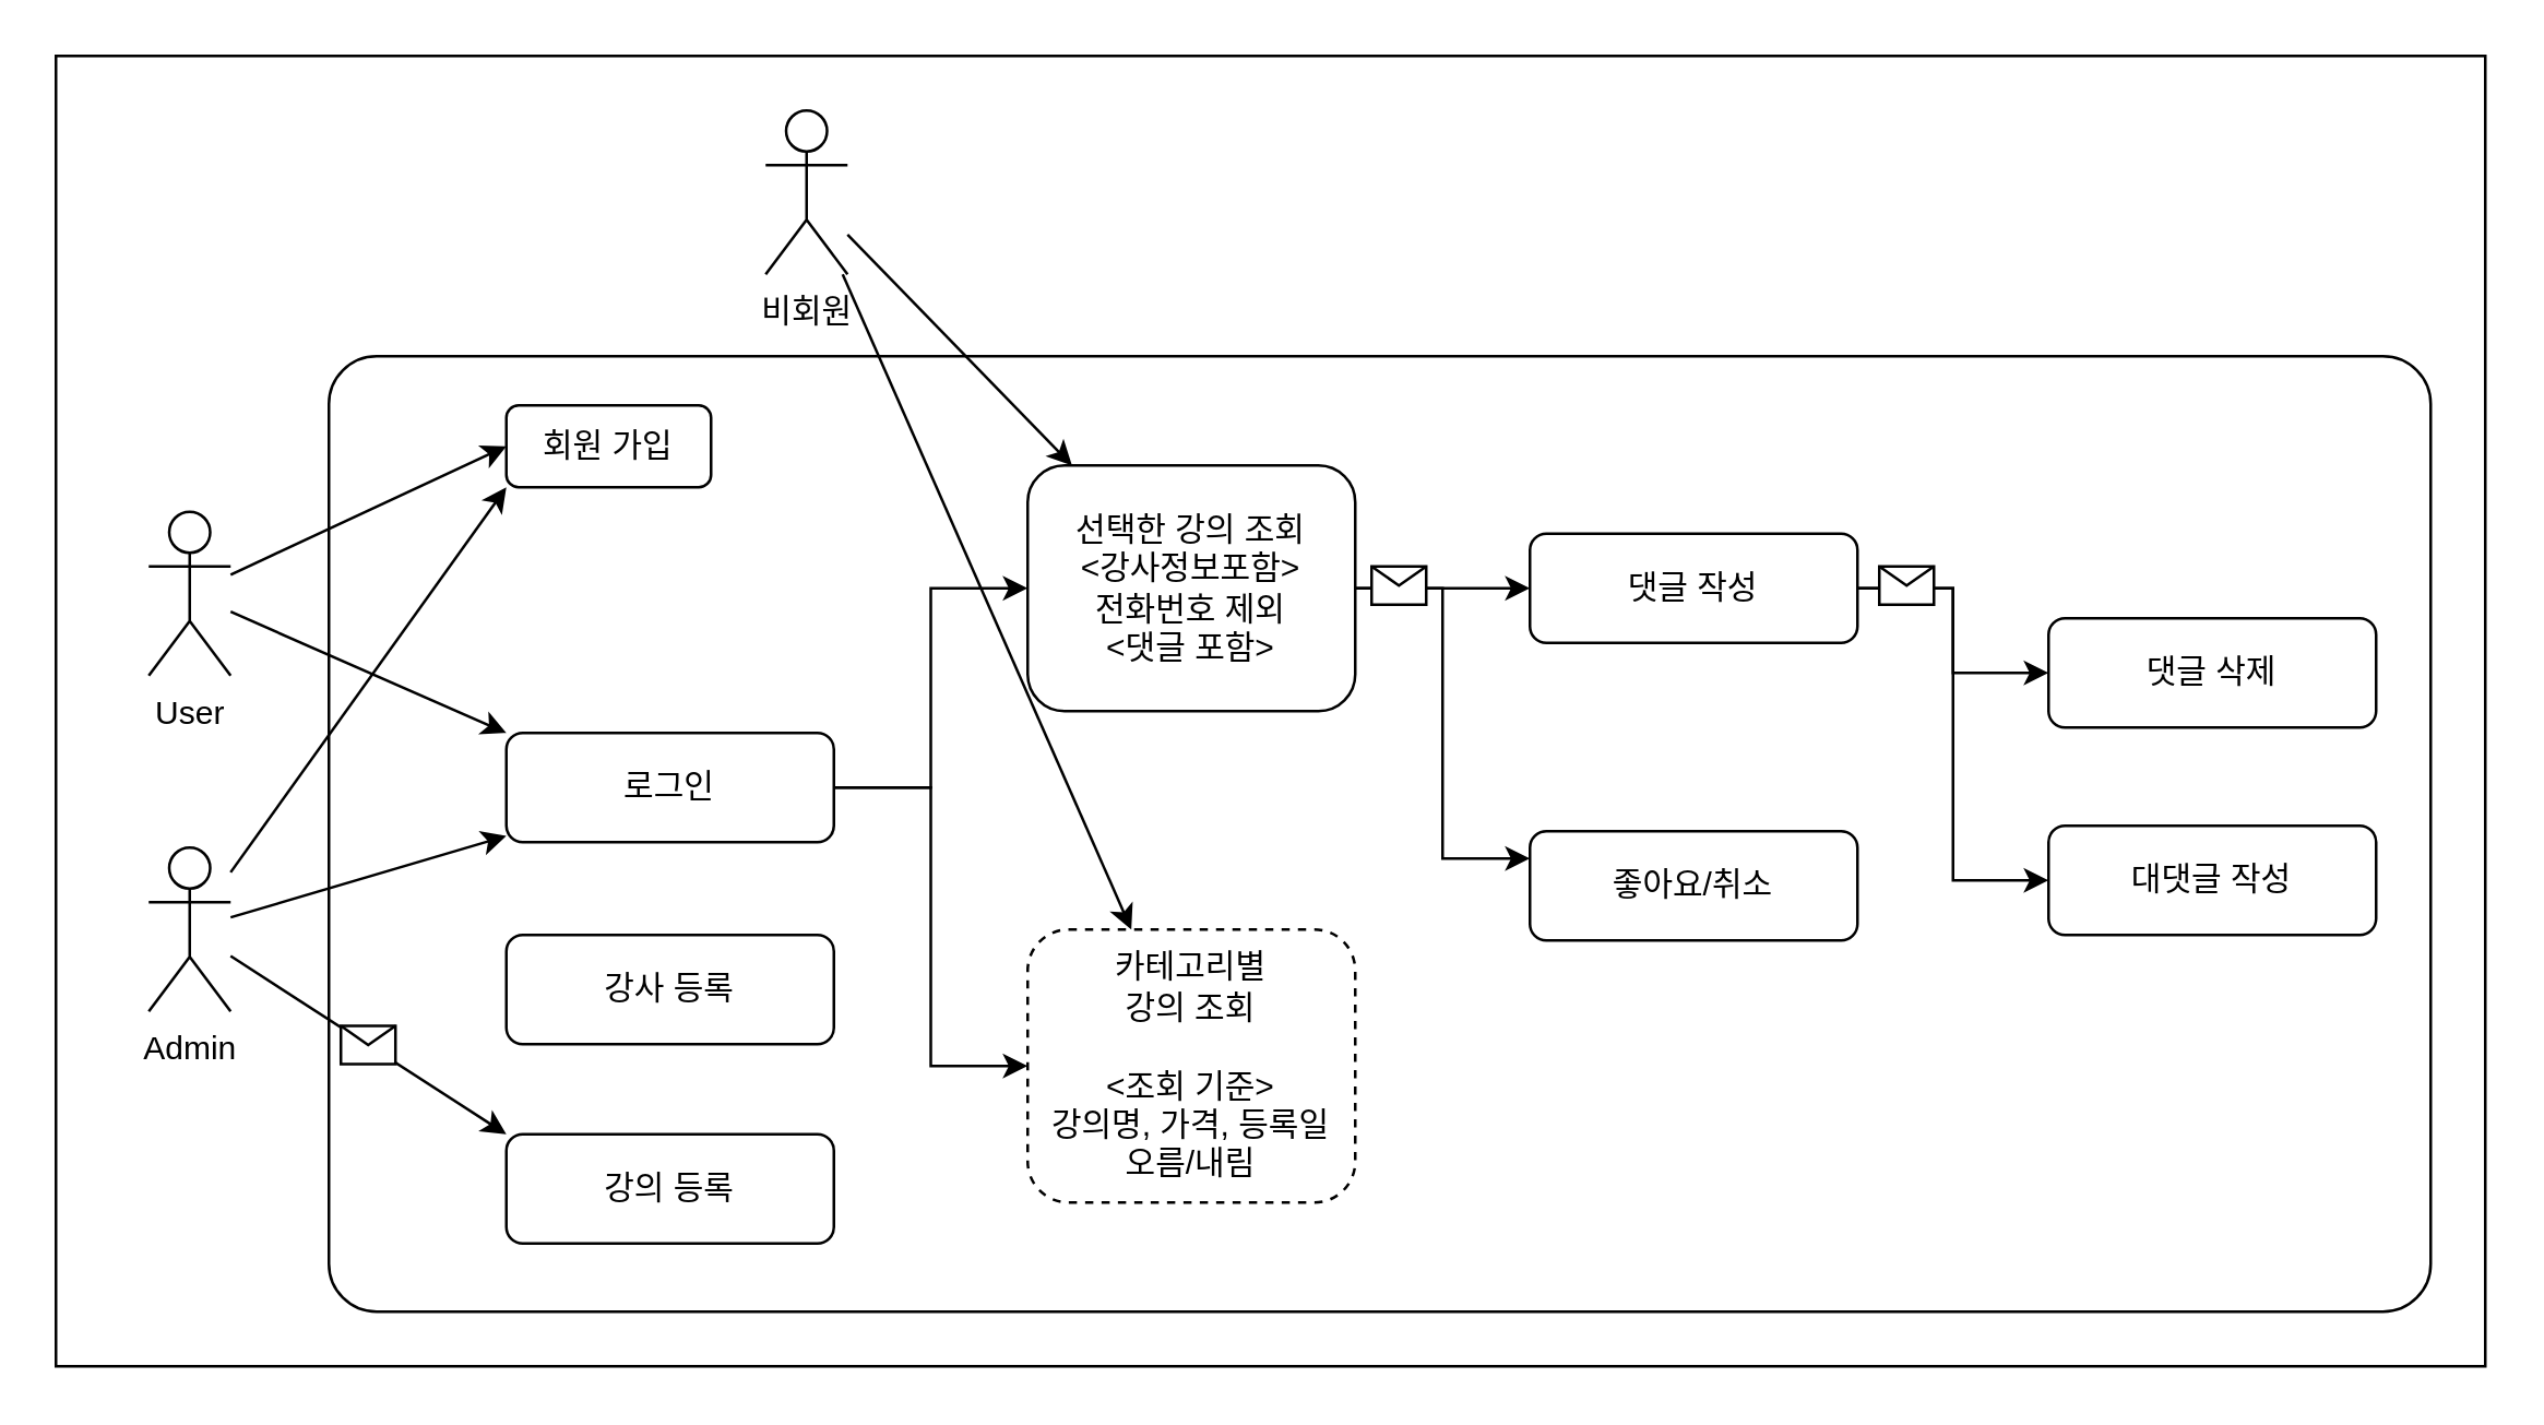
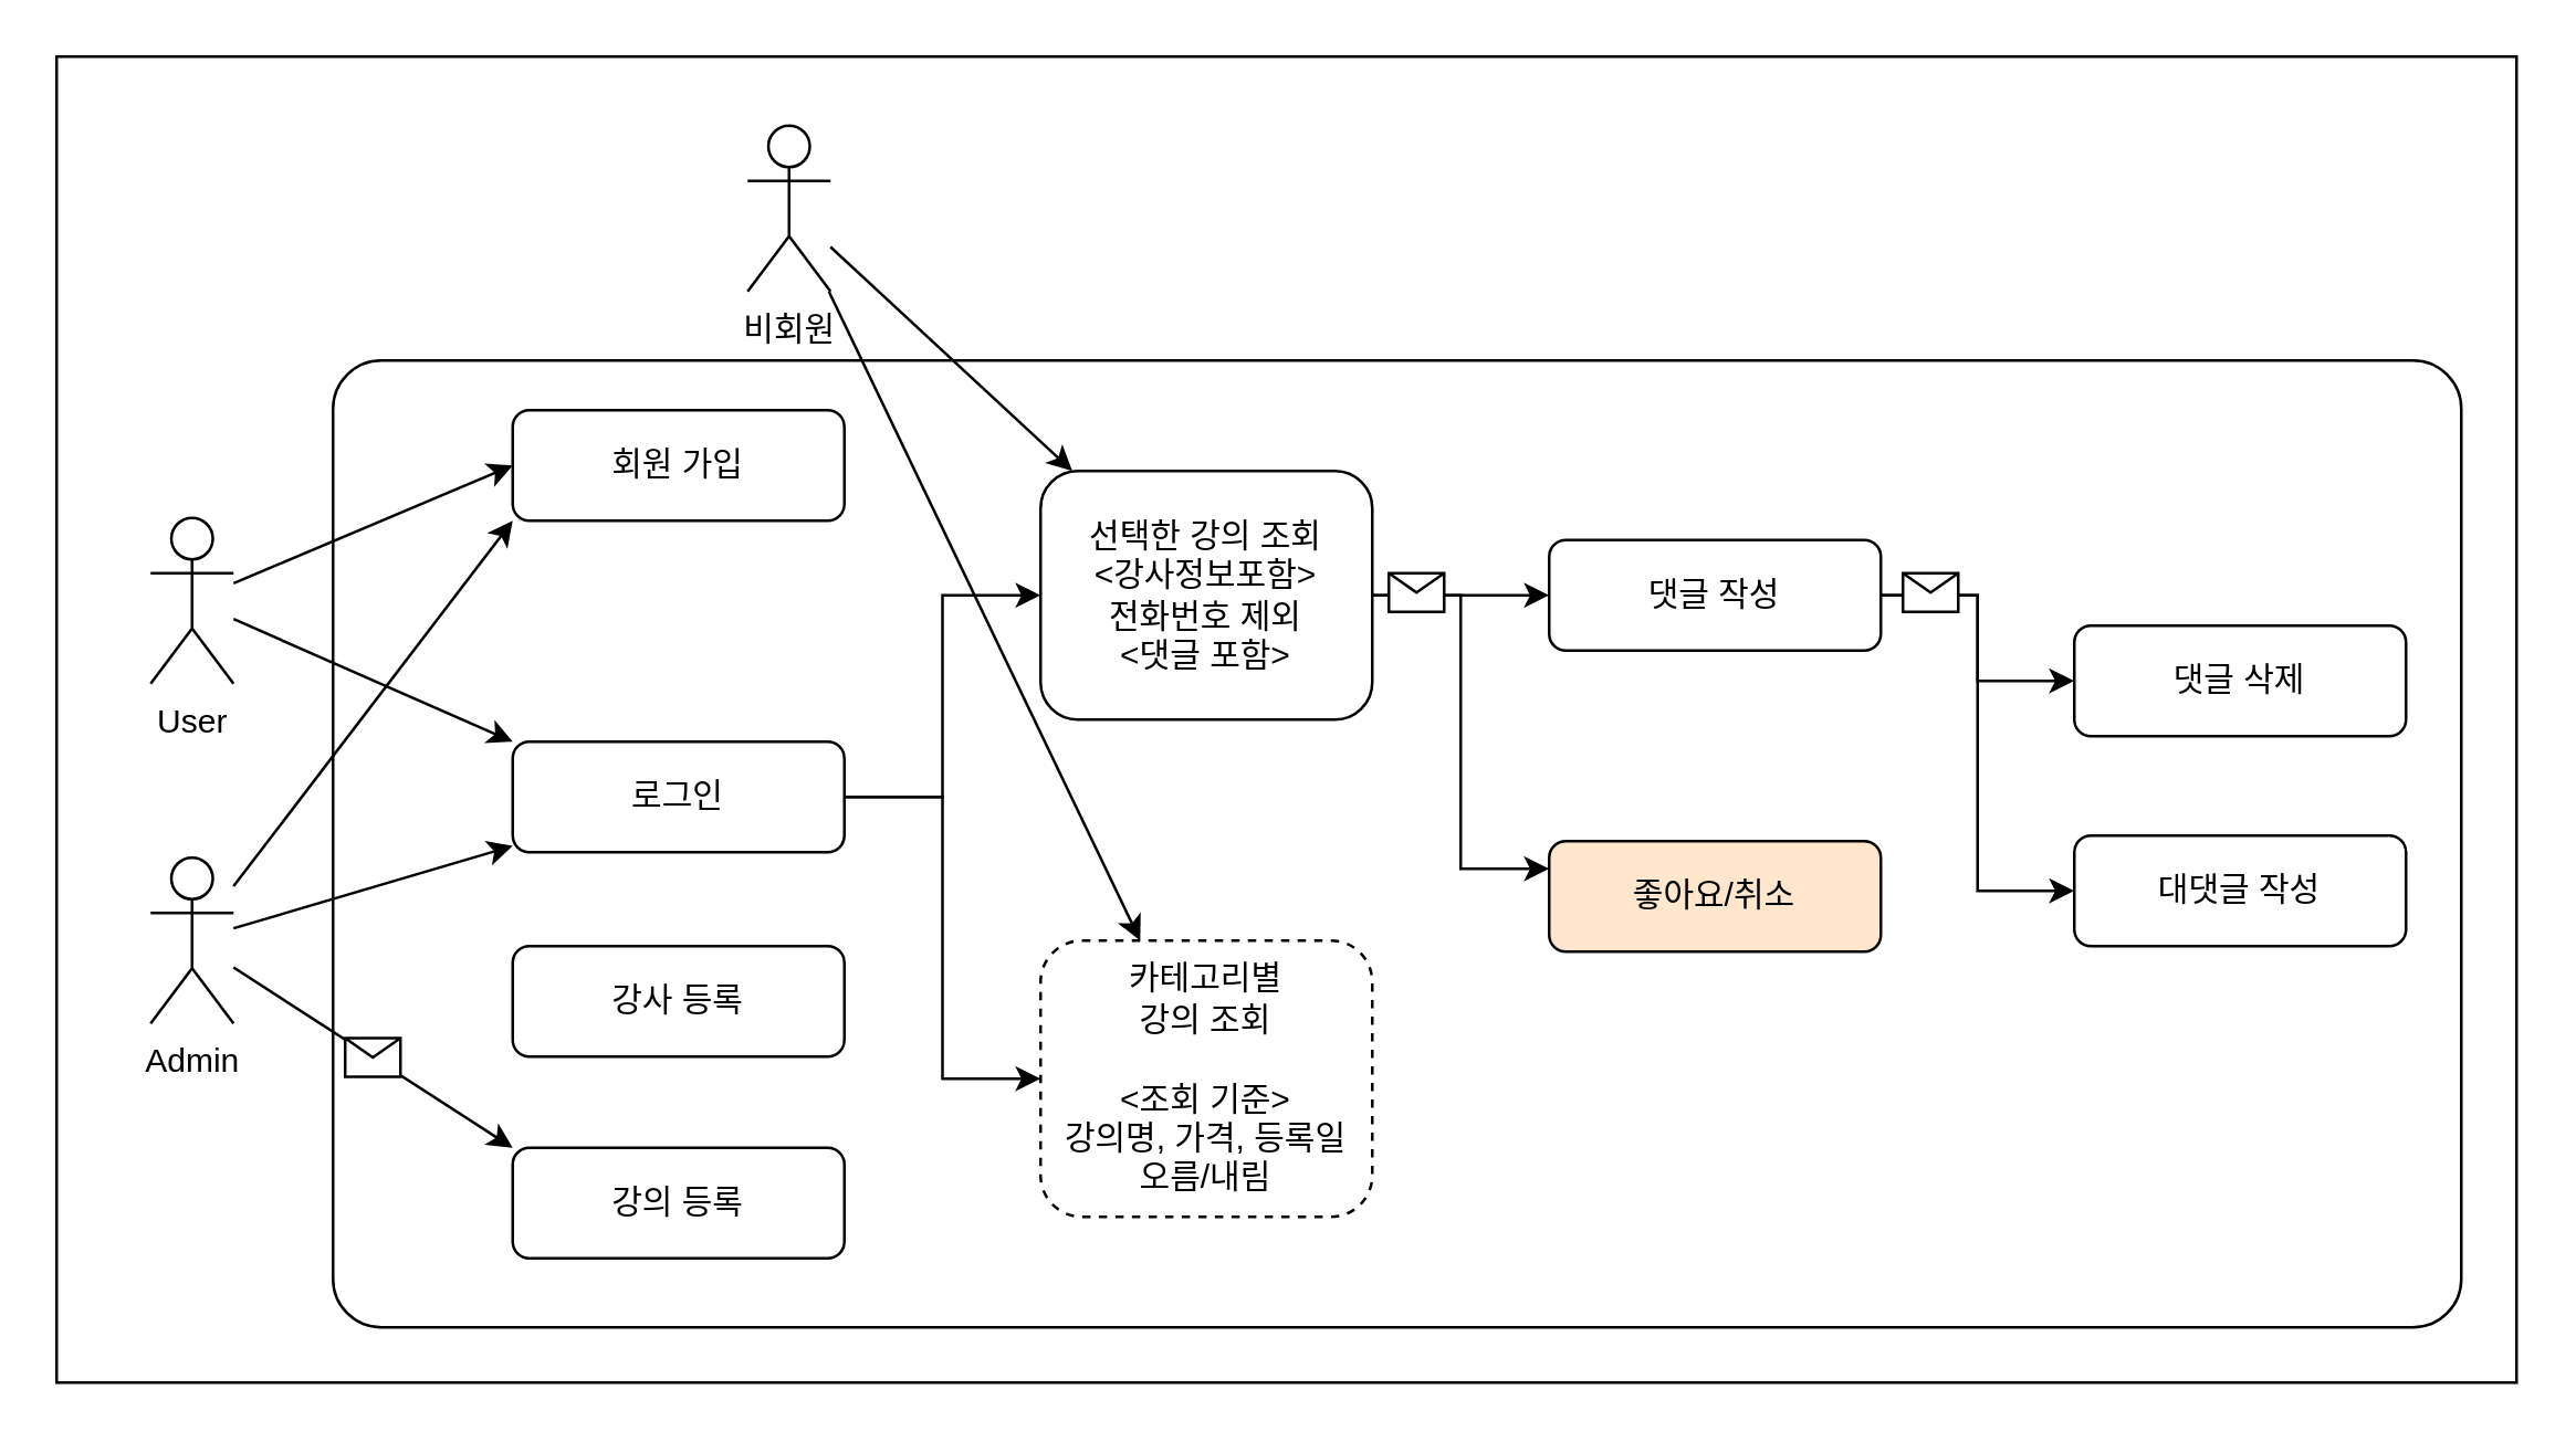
- <mxCell id="28" value="비회원" style="shape=umlActor;verticalLabelPosition=bottom;verticalAlign=top;html=1;outlineConnect=0;" parent="1" vertex="1"><mxGeometry x="280" y="40" width="30" height="60" as="geometry" /></mxCell>
+ <mxCell id="28" value="비회원" style="shape=umlActor;verticalLabelPosition=bottom;verticalAlign=top;html=1;outlineConnect=0;" parent="1" vertex="1"><mxGeometry x="270" y="45" width="30" height="60" as="geometry" /></mxCell>
- <mxCell id="6" value="회원 가입" style="rounded=1;whiteSpace=wrap;html=1;" parent="1" vertex="1"><mxGeometry x="185" y="148" width="75" height="30" as="geometry" /></mxCell>
+ <mxCell id="6" value="회원 가입" style="rounded=1;whiteSpace=wrap;html=1;" parent="1" vertex="1"><mxGeometry x="185" y="148" width="120" height="40" as="geometry" /></mxCell>
- <mxCell id="21" value="좋아요/취소" style="rounded=1;whiteSpace=wrap;html=1;" parent="1" vertex="1"><mxGeometry x="560" y="304" width="120" height="40" as="geometry" /></mxCell>
+ <mxCell id="21" value="좋아요/취소" style="rounded=1;whiteSpace=wrap;html=1;fillColor=#ffe6cc;" parent="1" vertex="1"><mxGeometry x="560" y="304" width="120" height="40" as="geometry" /></mxCell>
